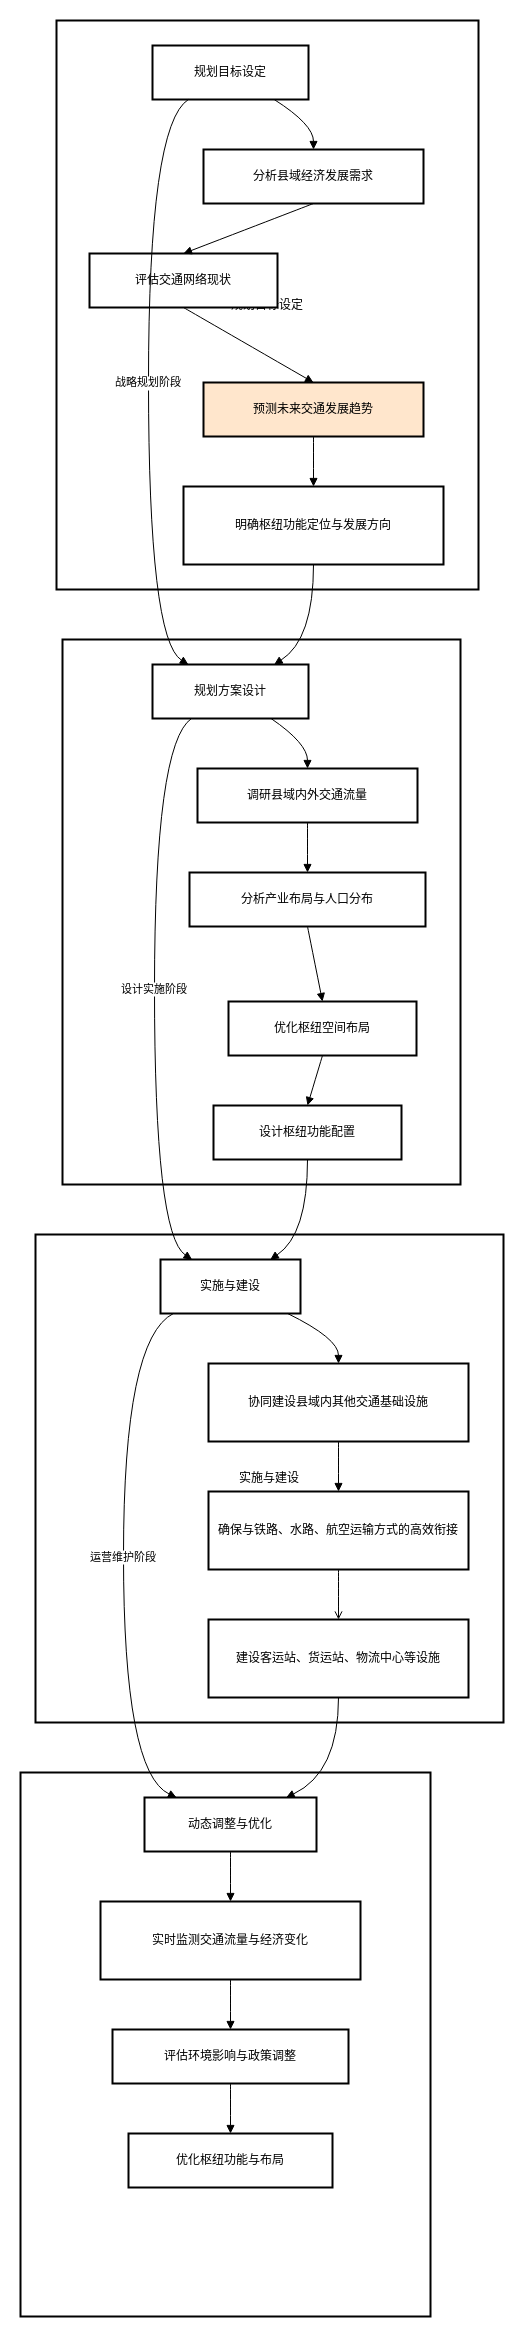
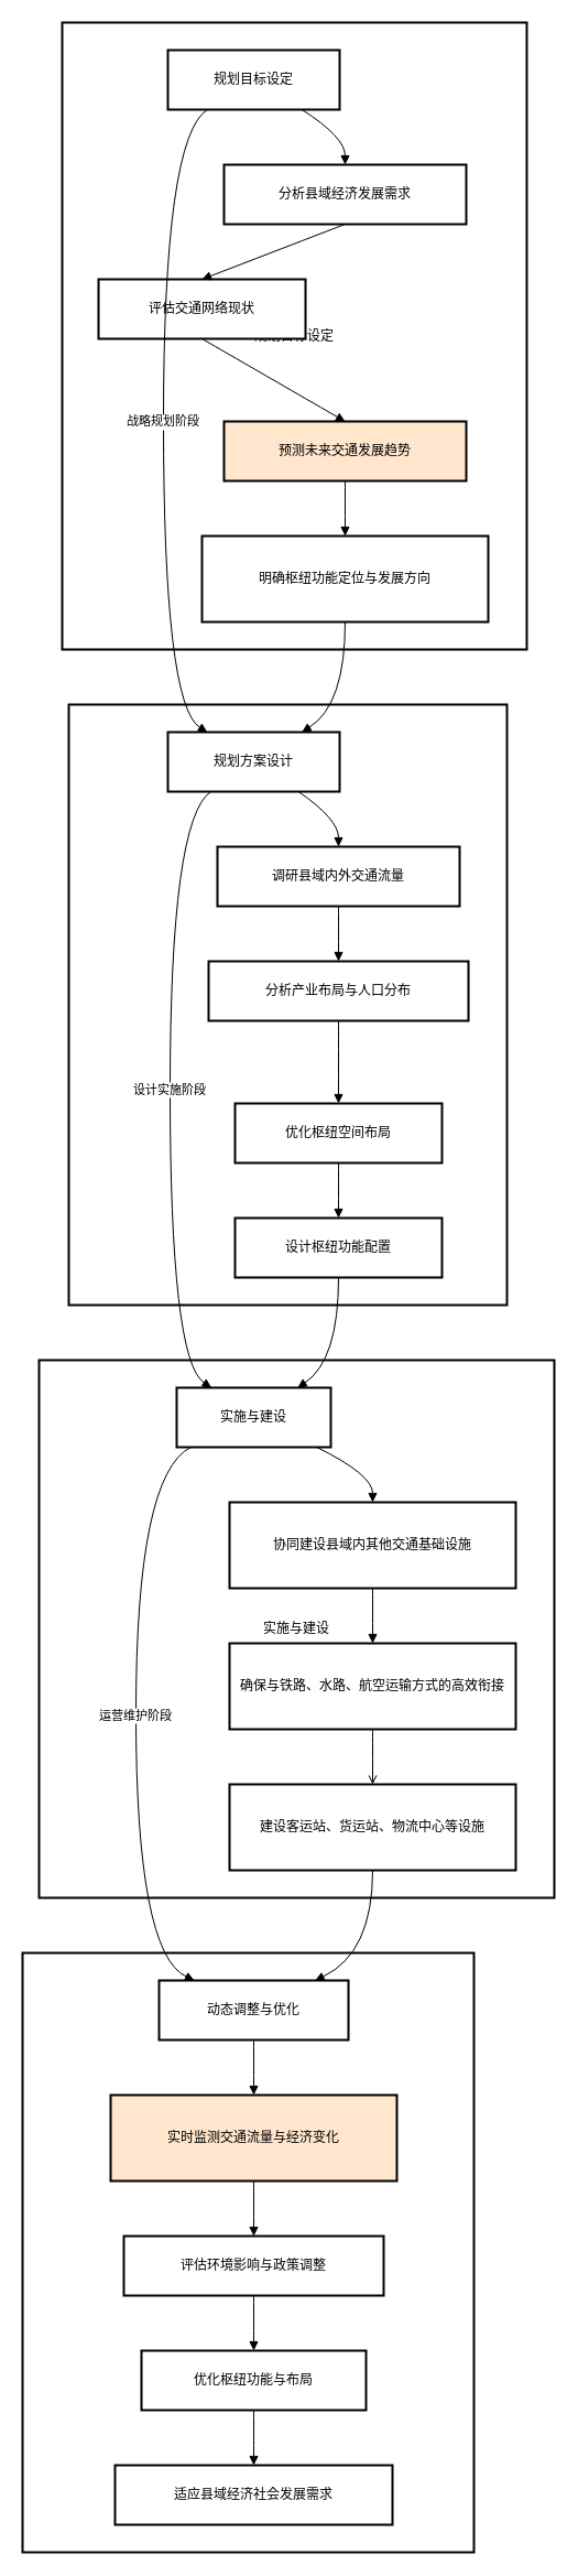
- <mxCell id="14" value="优化枢纽空间布局" style="whiteSpace=wrap;strokeWidth=2;" vertex="1" parent="1"><mxGeometry x="228" y="1001" width="188" height="54" as="geometry" /></mxCell>
+ <mxCell id="14" value="优化枢纽空间布局" style="whiteSpace=wrap;strokeWidth=2;" vertex="1" parent="1"><mxGeometry x="213" y="1001" width="188" height="54" as="geometry" /></mxCell>
- <mxCell id="21" value="实时监测交通流量与经济变化" style="whiteSpace=wrap;strokeWidth=2;" vertex="1" parent="1"><mxGeometry x="100" y="1901" width="260" height="78" as="geometry" /></mxCell>
+ <mxCell id="21" value="实时监测交通流量与经济变化" style="whiteSpace=wrap;strokeWidth=2;fillColor=#ffe6cc;" vertex="1" parent="1"><mxGeometry x="100" y="1901" width="260" height="78" as="geometry" /></mxCell>
+ <mxCell id="45" value="" style="curved=1;startArrow=none;endArrow=block;exitX=0.5;exitY=0.99;entryX=0.5;entryY=-0.01;rounded=0;" edge="1" parent="1" source="23" target="24"><mxGeometry relative="1" as="geometry"><Array as="points" /></mxGeometry></mxCell>
+ <mxCell id="24" value="适应县域经济社会发展需求" style="whiteSpace=wrap;strokeWidth=2;" vertex="1" parent="1"><mxGeometry x="104" y="2237" width="252" height="54" as="geometry" /></mxCell>
